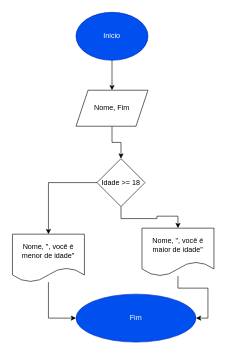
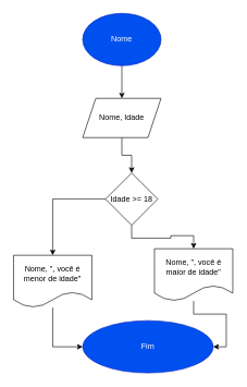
- <mxCell id="3" value="Inicio" style="ellipse;whiteSpace=wrap;html=1;fillColor=#0050ef;fontColor=#ffffff;strokeColor=#001DBC;" vertex="1" parent="1"><mxGeometry x="126" y="20" width="120" height="80" as="geometry" /></mxCell>
+ <mxCell id="3" value="Nome" style="ellipse;whiteSpace=wrap;html=1;fillColor=#0050ef;fontColor=#ffffff;strokeColor=#001DBC;" vertex="1" parent="1"><mxGeometry x="126" y="20" width="120" height="80" as="geometry" /></mxCell>
- <mxCell id="5" value="Nome, Fim" style="shape=parallelogram;perimeter=parallelogramPerimeter;whiteSpace=wrap;html=1;fixedSize=1;" vertex="1" parent="1"><mxGeometry x="126" y="150" width="120" height="60" as="geometry" /></mxCell>
+ <mxCell id="5" value="Nome, Idade" style="shape=parallelogram;perimeter=parallelogramPerimeter;whiteSpace=wrap;html=1;fixedSize=1;" vertex="1" parent="1"><mxGeometry x="126" y="150" width="120" height="60" as="geometry" /></mxCell>
